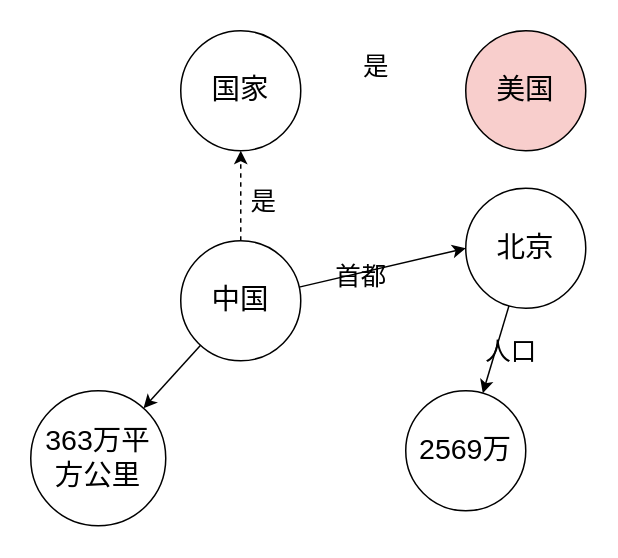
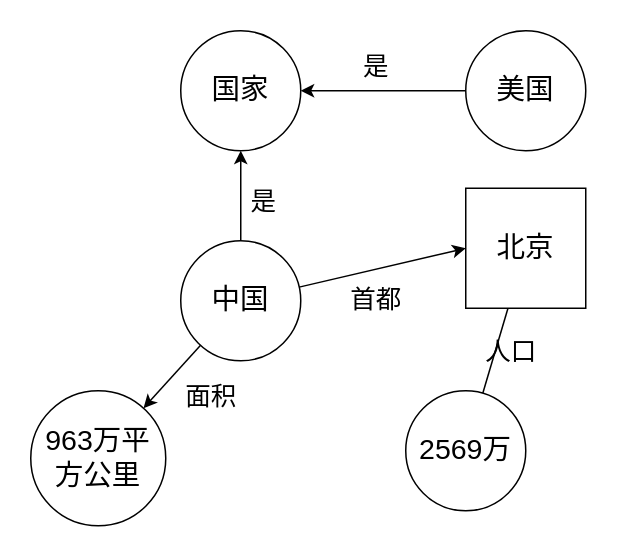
+ <mxCell id="15" style="edgeStyle=orthogonalEdgeStyle;rounded=0;orthogonalLoop=1;jettySize=auto;html=1;entryX=1;entryY=0.5;entryDx=0;entryDy=0;" edge="1" parent="1" source="16" target="9"><mxGeometry relative="1" as="geometry" /></mxCell>
- <mxCell id="16" value="美国" style="ellipse;whiteSpace=wrap;html=1;fontSize=19;fillColor=#f8cecc;" vertex="1" parent="1"><mxGeometry x="310" y="20" width="80" height="80" as="geometry" /></mxCell>
+ <mxCell id="16" value="美国" style="ellipse;whiteSpace=wrap;html=1;fontSize=19;" vertex="1" parent="1"><mxGeometry x="310" y="20" width="80" height="80" as="geometry" /></mxCell>
- <mxCell id="3" style="edgeStyle=orthogonalEdgeStyle;rounded=0;orthogonalLoop=1;jettySize=auto;html=1;entryX=0.5;entryY=1;entryDx=0;entryDy=0;dashed=1;" edge="1" parent="1" source="5" target="9"><mxGeometry relative="1" as="geometry" /></mxCell>
+ <mxCell id="3" style="edgeStyle=orthogonalEdgeStyle;rounded=0;orthogonalLoop=1;jettySize=auto;html=1;entryX=0.5;entryY=1;entryDx=0;entryDy=0;" edge="1" parent="1" source="5" target="9"><mxGeometry relative="1" as="geometry" /></mxCell>
- <mxCell id="7" value="北京" style="ellipse;whiteSpace=wrap;html=1;fontSize=19;" vertex="1" parent="1"><mxGeometry x="310" y="125" width="80" height="80" as="geometry" /></mxCell>
+ <mxCell id="7" value="北京" style="whiteSpace=wrap;html=1;fontSize=19;rounded=0;" vertex="1" parent="1"><mxGeometry x="310" y="125" width="80" height="80" as="geometry" /></mxCell>
- <mxCell id="8" value="首都" style="text;html=1;align=center;verticalAlign=middle;resizable=0;points=[];autosize=1;strokeColor=none;fillColor=none;fontSize=17;" vertex="1" parent="1"><mxGeometry x="210" y="170" width="60" height="30" as="geometry" /></mxCell>
+ <mxCell id="8" value="首都" style="text;html=1;align=center;verticalAlign=middle;resizable=0;points=[];autosize=1;strokeColor=none;fillColor=none;fontSize=17;" vertex="1" parent="1"><mxGeometry x="220" y="185" width="60" height="30" as="geometry" /></mxCell>
- <mxCell id="6" style="rounded=0;orthogonalLoop=1;jettySize=auto;html=1;" edge="1" parent="1" source="7" target="11"><mxGeometry relative="1" as="geometry" /></mxCell>
+ <mxCell id="6" style="rounded=0;orthogonalLoop=1;jettySize=auto;html=1;endArrow=none;" edge="1" parent="1" source="7" target="11"><mxGeometry relative="1" as="geometry" /></mxCell>
+ <mxCell id="14" value="面积" style="text;html=1;align=center;verticalAlign=middle;resizable=0;points=[];autosize=1;strokeColor=none;fillColor=none;fontSize=17;" vertex="1" parent="1"><mxGeometry x="110" y="250" width="60" height="30" as="geometry" /></mxCell>
- <mxCell id="13" value="363万平方公里" style="ellipse;whiteSpace=wrap;html=1;fontSize=19;" vertex="1" parent="1"><mxGeometry y="260" width="90" height="90" as="geometry" x="20" /></mxCell>
+ <mxCell id="13" value="963万平方公里" style="ellipse;whiteSpace=wrap;html=1;fontSize=19;" vertex="1" parent="1"><mxGeometry y="260" width="90" height="90" as="geometry" x="20" /></mxCell>
